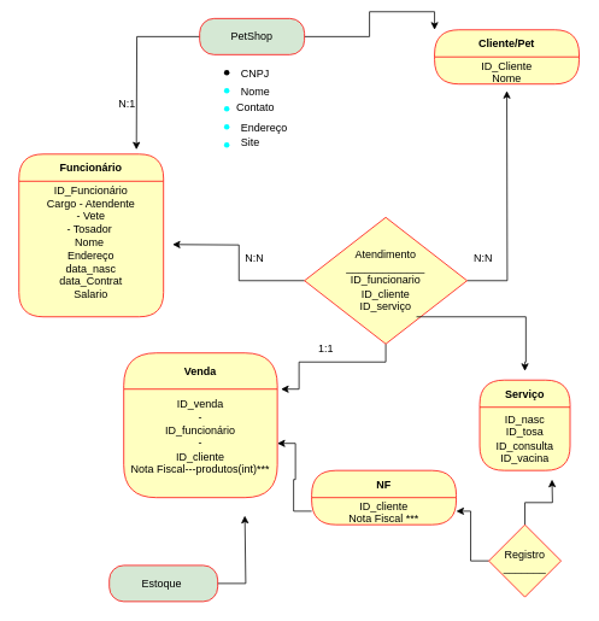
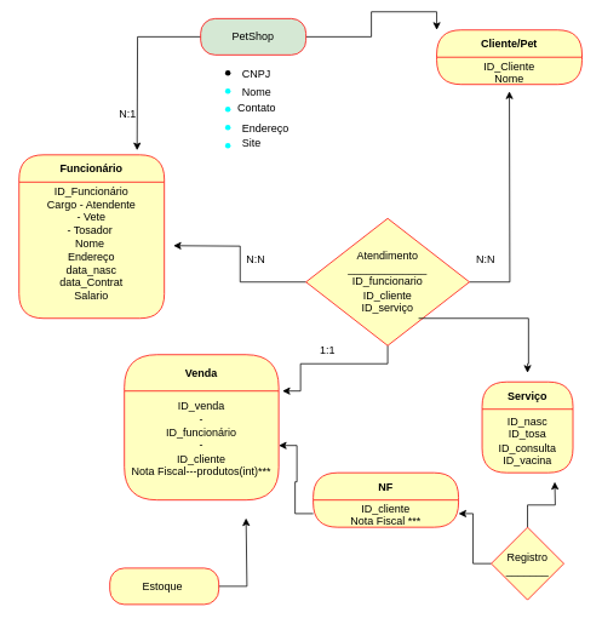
- <mxCell id="19" value="N:1" style="text;html=1;align=center;verticalAlign=middle;whiteSpace=wrap;rounded=0;" vertex="1" parent="1"><mxGeometry x="110" y="100" width="60" height="30" as="geometry" /></mxCell>
+ <mxCell id="19" value="N:1" style="text;html=1;align=center;verticalAlign=middle;whiteSpace=wrap;rounded=0;" vertex="1" parent="1"><mxGeometry x="110" y="110" width="60" height="30" as="geometry" /></mxCell>
- <mxCell id="32" value="Estoque&amp;nbsp;" style="rounded=1;whiteSpace=wrap;html=1;arcSize=40;fontColor=#000000;fillColor=#d5e8d4;strokeColor=#ff0000;" vertex="1" parent="1"><mxGeometry x="120" y="625" width="120" height="40" as="geometry" /></mxCell>
+ <mxCell id="32" value="Estoque&amp;nbsp;" style="rounded=1;whiteSpace=wrap;html=1;arcSize=40;fontColor=#000000;fillColor=#ffffc0;strokeColor=#ff0000;" vertex="1" parent="1"><mxGeometry x="120" y="625" width="120" height="40" as="geometry" /></mxCell>
